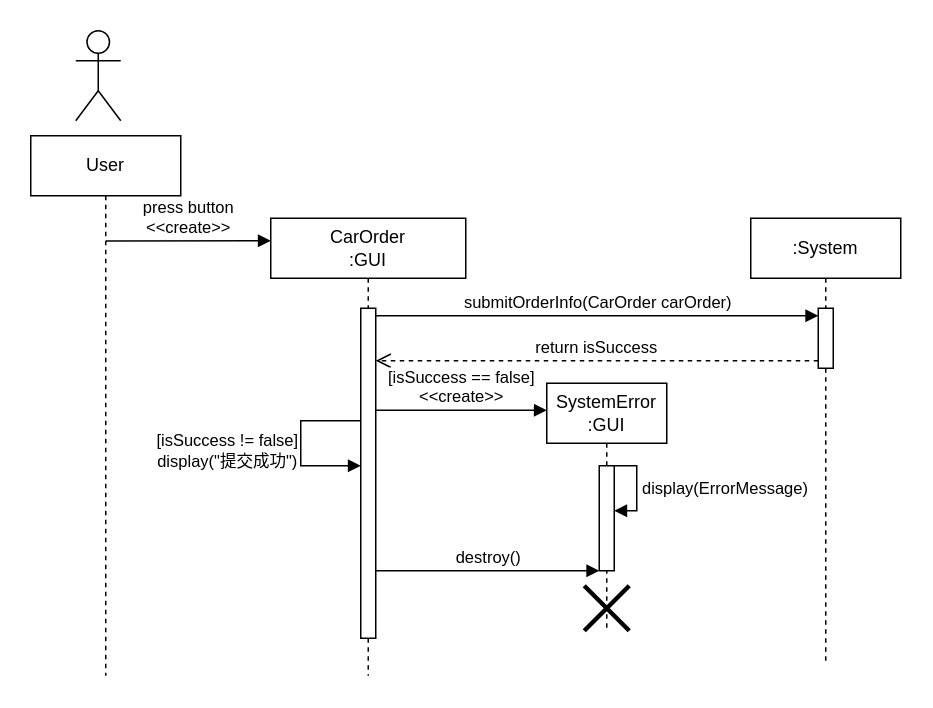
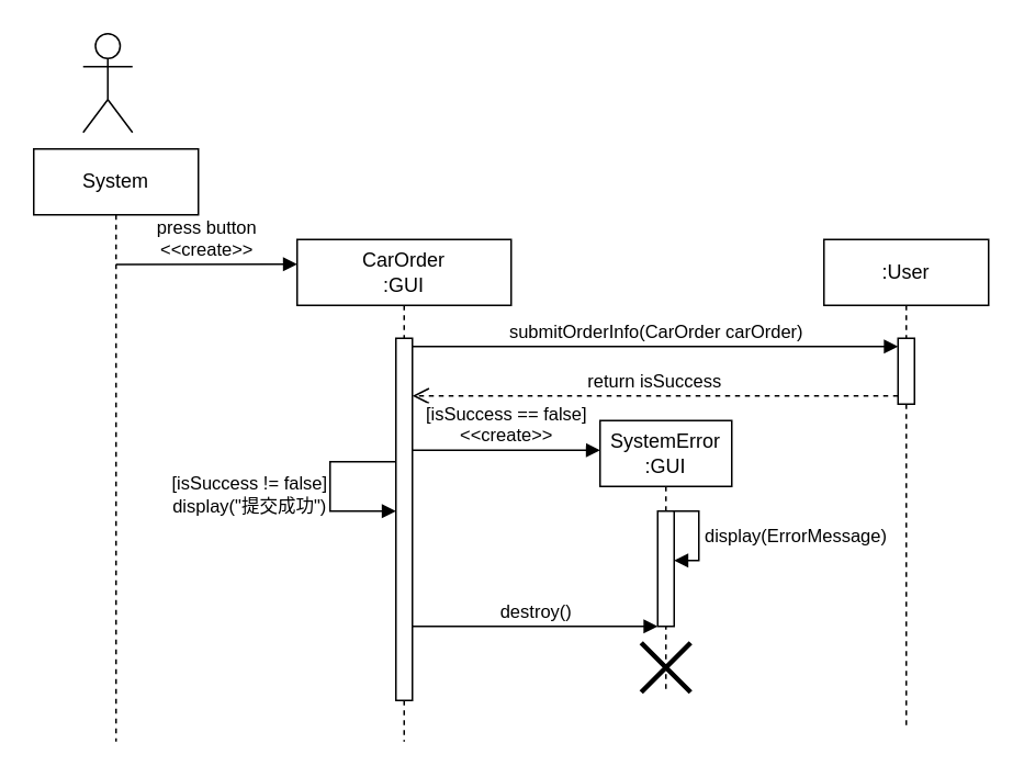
- <mxCell id="3" value="User" style="shape=umlLifeline;perimeter=lifelinePerimeter;whiteSpace=wrap;html=1;container=1;dropTarget=0;collapsible=0;recursiveResize=0;outlineConnect=0;portConstraint=eastwest;newEdgeStyle={&quot;edgeStyle&quot;:&quot;elbowEdgeStyle&quot;,&quot;elbow&quot;:&quot;vertical&quot;,&quot;curved&quot;:0,&quot;rounded&quot;:0};" parent="1" vertex="1"><mxGeometry x="20" y="90" width="100" height="360" as="geometry" /></mxCell>
+ <mxCell id="3" value="System" style="shape=umlLifeline;perimeter=lifelinePerimeter;whiteSpace=wrap;html=1;container=1;dropTarget=0;collapsible=0;recursiveResize=0;outlineConnect=0;portConstraint=eastwest;newEdgeStyle={&quot;edgeStyle&quot;:&quot;elbowEdgeStyle&quot;,&quot;elbow&quot;:&quot;vertical&quot;,&quot;curved&quot;:0,&quot;rounded&quot;:0};" parent="1" vertex="1"><mxGeometry x="20" y="90" width="100" height="360" as="geometry" /></mxCell>
- <mxCell id="8" value=":System" style="shape=umlLifeline;perimeter=lifelinePerimeter;whiteSpace=wrap;html=1;container=1;dropTarget=0;collapsible=0;recursiveResize=0;outlineConnect=0;portConstraint=eastwest;newEdgeStyle={&quot;edgeStyle&quot;:&quot;elbowEdgeStyle&quot;,&quot;elbow&quot;:&quot;vertical&quot;,&quot;curved&quot;:0,&quot;rounded&quot;:0};" parent="1" vertex="1"><mxGeometry x="500" y="145" width="100" height="295" as="geometry" /></mxCell>
+ <mxCell id="8" value=":User" style="shape=umlLifeline;perimeter=lifelinePerimeter;whiteSpace=wrap;html=1;container=1;dropTarget=0;collapsible=0;recursiveResize=0;outlineConnect=0;portConstraint=eastwest;newEdgeStyle={&quot;edgeStyle&quot;:&quot;elbowEdgeStyle&quot;,&quot;elbow&quot;:&quot;vertical&quot;,&quot;curved&quot;:0,&quot;rounded&quot;:0};" parent="1" vertex="1"><mxGeometry x="500" y="145" width="100" height="295" as="geometry" /></mxCell>
